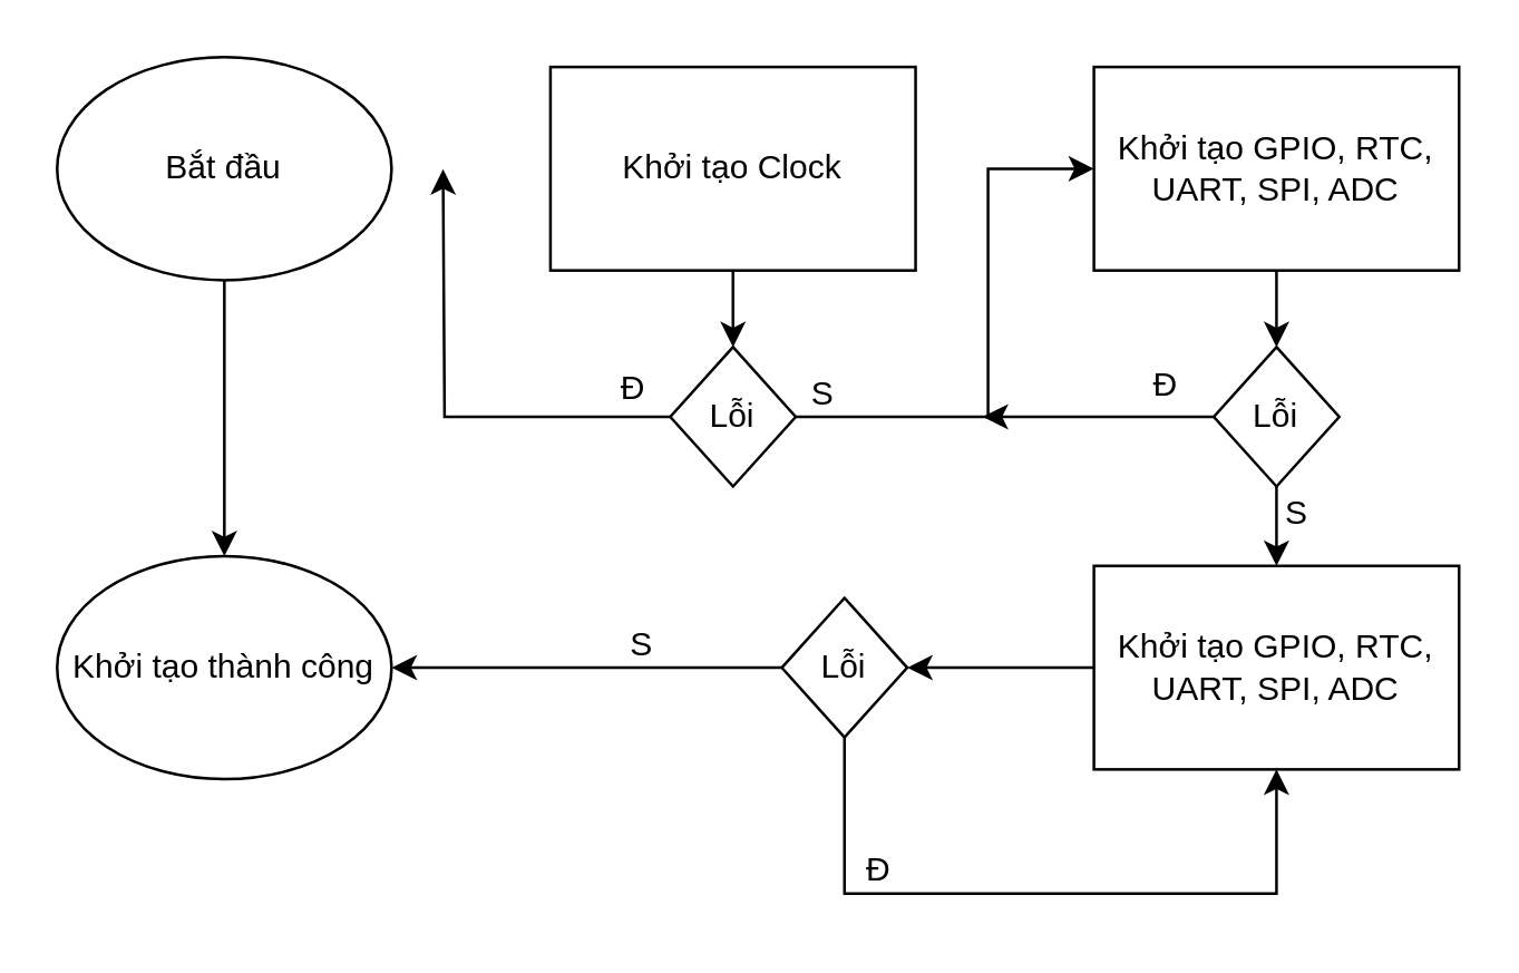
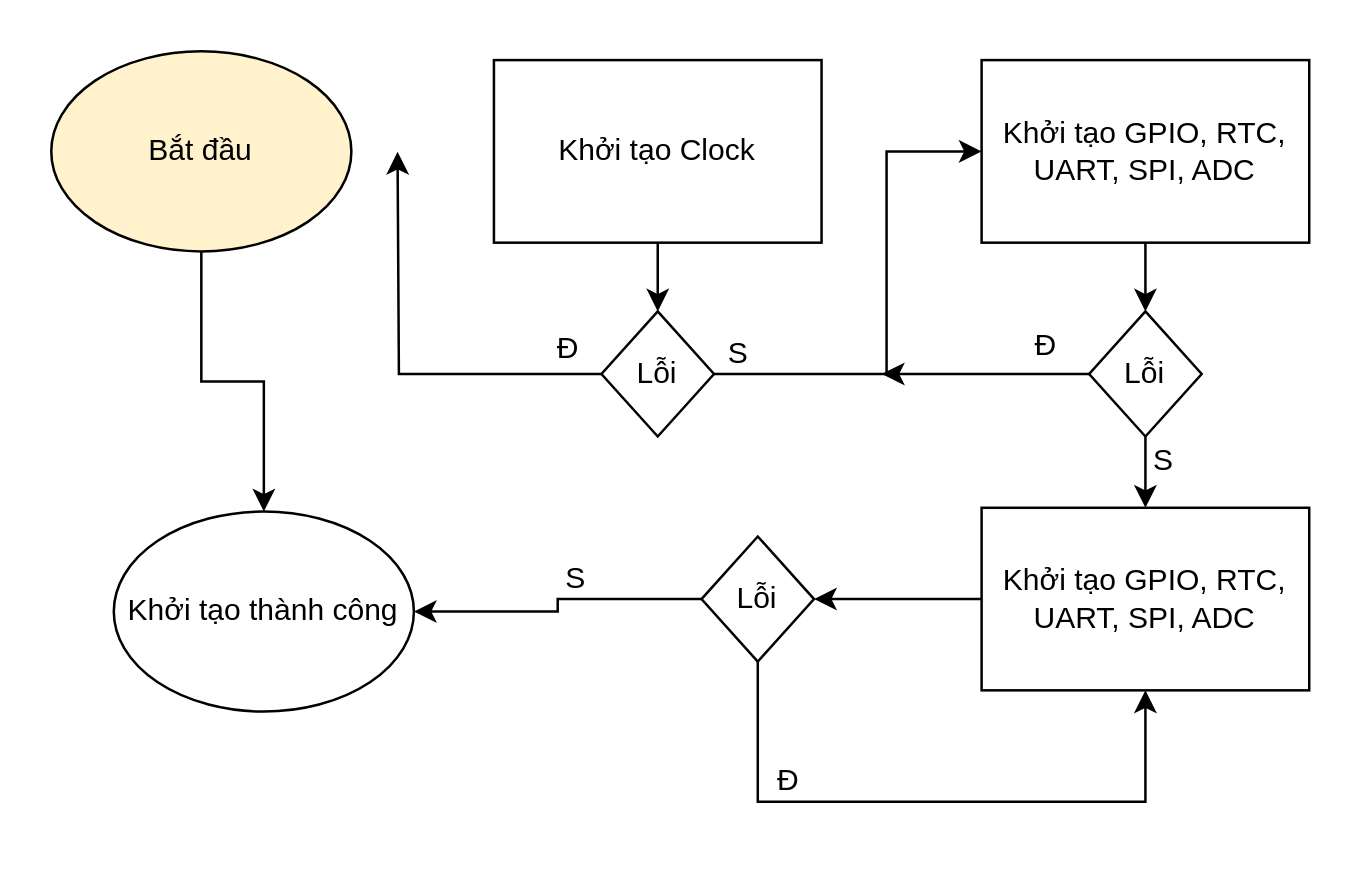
- <mxCell id="3" value="Bắt đầu" style="ellipse;whiteSpace=wrap;html=1;" vertex="1" parent="1"><mxGeometry x="20" y="20" width="120" height="80" as="geometry" /></mxCell>
+ <mxCell id="3" value="Bắt đầu" style="ellipse;whiteSpace=wrap;html=1;fillColor=#fff2cc;" vertex="1" parent="1"><mxGeometry x="20" y="20" width="120" height="80" as="geometry" /></mxCell>
- <mxCell id="10" value="Khởi tạo thành công" style="ellipse;whiteSpace=wrap;html=1;" vertex="1" parent="1"><mxGeometry x="20" y="199" width="120" height="80" as="geometry" /></mxCell>
+ <mxCell id="10" value="Khởi tạo thành công" style="ellipse;whiteSpace=wrap;html=1;" vertex="1" parent="1"><mxGeometry x="45" y="204" width="120" height="80" as="geometry" /></mxCell>
